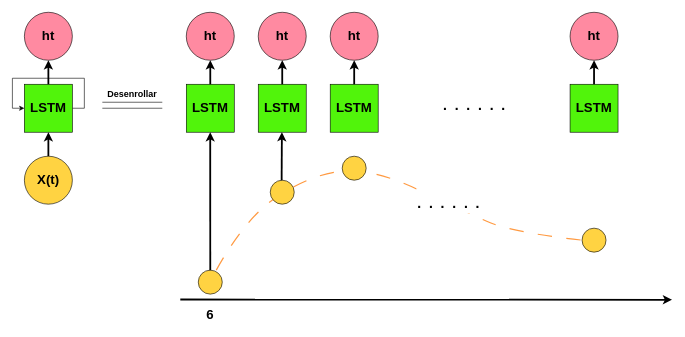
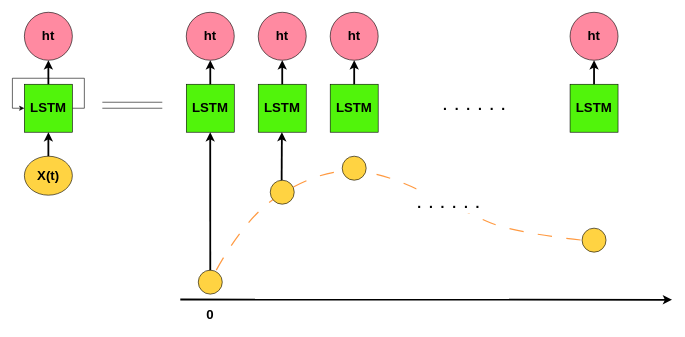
- <mxCell id="10" value="&lt;font style=&quot;font-size: 15px;&quot;&gt;&lt;b&gt;Desenrollar&lt;/b&gt;&lt;/font&gt;" style="text;html=1;strokeColor=none;fillColor=none;align=center;verticalAlign=middle;whiteSpace=wrap;rounded=0;" vertex="1" parent="1"><mxGeometry x="190" y="140" width="60" height="30" as="geometry" /></mxCell>
- <mxCell id="2" value="&lt;font style=&quot;font-size: 22px;&quot;&gt;&lt;b&gt;X(t)&lt;/b&gt;&lt;/font&gt;" style="ellipse;whiteSpace=wrap;html=1;aspect=fixed;fillColor=#FFD342;" vertex="1" parent="1"><mxGeometry x="40" y="260" width="80" height="80" as="geometry" /></mxCell>
+ <mxCell id="2" value="&lt;font style=&quot;font-size: 22px;&quot;&gt;&lt;b&gt;X(t)&lt;/b&gt;&lt;/font&gt;" style="ellipse;whiteSpace=wrap;html=1;aspect=fixed;fillColor=#FFD342;" vertex="1" parent="1"><mxGeometry x="40" y="260" width="80" height="65" as="geometry" /></mxCell>
- <mxCell id="27" value="&lt;font size=&quot;1&quot; style=&quot;&quot;&gt;&lt;b style=&quot;font-size: 22px;&quot;&gt;6&lt;/b&gt;&lt;/font&gt;" style="text;html=1;strokeColor=none;fillColor=none;align=center;verticalAlign=middle;whiteSpace=wrap;rounded=0;" vertex="1" parent="1"><mxGeometry x="320" y="510" width="60" height="30" as="geometry" /></mxCell>
+ <mxCell id="27" value="&lt;font size=&quot;1&quot; style=&quot;&quot;&gt;&lt;b style=&quot;font-size: 22px;&quot;&gt;0&lt;/b&gt;&lt;/font&gt;" style="text;html=1;strokeColor=none;fillColor=none;align=center;verticalAlign=middle;whiteSpace=wrap;rounded=0;" vertex="1" parent="1"><mxGeometry x="320" y="510" width="60" height="30" as="geometry" /></mxCell>
